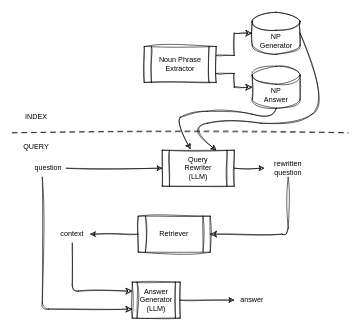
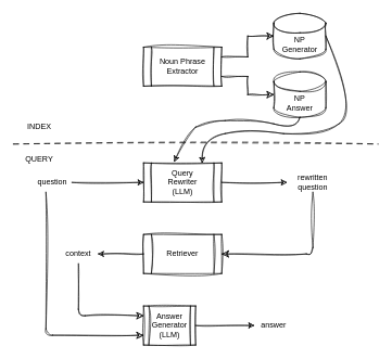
- <mxCell id="2" value="Noun Phrase&lt;div&gt;Extractor&lt;/div&gt;" style="shape=process;whiteSpace=wrap;html=1;backgroundOutline=1;sketch=1;curveFitting=1;jiggle=2;" vertex="1" parent="1"><mxGeometry x="240" y="77" width="120" height="60" as="geometry" /></mxCell>
+ <mxCell id="2" value="Noun Phrase&lt;div&gt;Extractor&lt;/div&gt;" style="shape=process;whiteSpace=wrap;html=1;backgroundOutline=1;sketch=1;curveFitting=1;jiggle=2;" vertex="1" parent="1"><mxGeometry x="220" y="72" width="120" height="60" as="geometry" /></mxCell>
- <mxCell id="8" value="Query&lt;div&gt;Rewriter&lt;/div&gt;&lt;div&gt;(LLM)&lt;/div&gt;" style="shape=process;whiteSpace=wrap;html=1;backgroundOutline=1;sketch=1;curveFitting=1;jiggle=2;" vertex="1" parent="1"><mxGeometry x="270" y="250" width="120" height="60" as="geometry" /></mxCell>
+ <mxCell id="8" value="Query&lt;div&gt;Rewriter&lt;/div&gt;&lt;div&gt;(LLM)&lt;/div&gt;" style="shape=process;whiteSpace=wrap;html=1;backgroundOutline=1;sketch=1;curveFitting=1;jiggle=2;" vertex="1" parent="1"><mxGeometry x="220" y="250" width="120" height="60" as="geometry" /></mxCell>
- <mxCell id="9" value="Retriever" style="shape=process;whiteSpace=wrap;html=1;backgroundOutline=1;sketch=1;curveFitting=1;jiggle=2;" vertex="1" parent="1"><mxGeometry x="230" y="360" width="120" height="60" as="geometry" /></mxCell>
+ <mxCell id="9" value="Retriever" style="shape=process;whiteSpace=wrap;html=1;backgroundOutline=1;sketch=1;curveFitting=1;jiggle=2;" vertex="1" parent="1"><mxGeometry x="220" y="360" width="120" height="60" as="geometry" /></mxCell>
